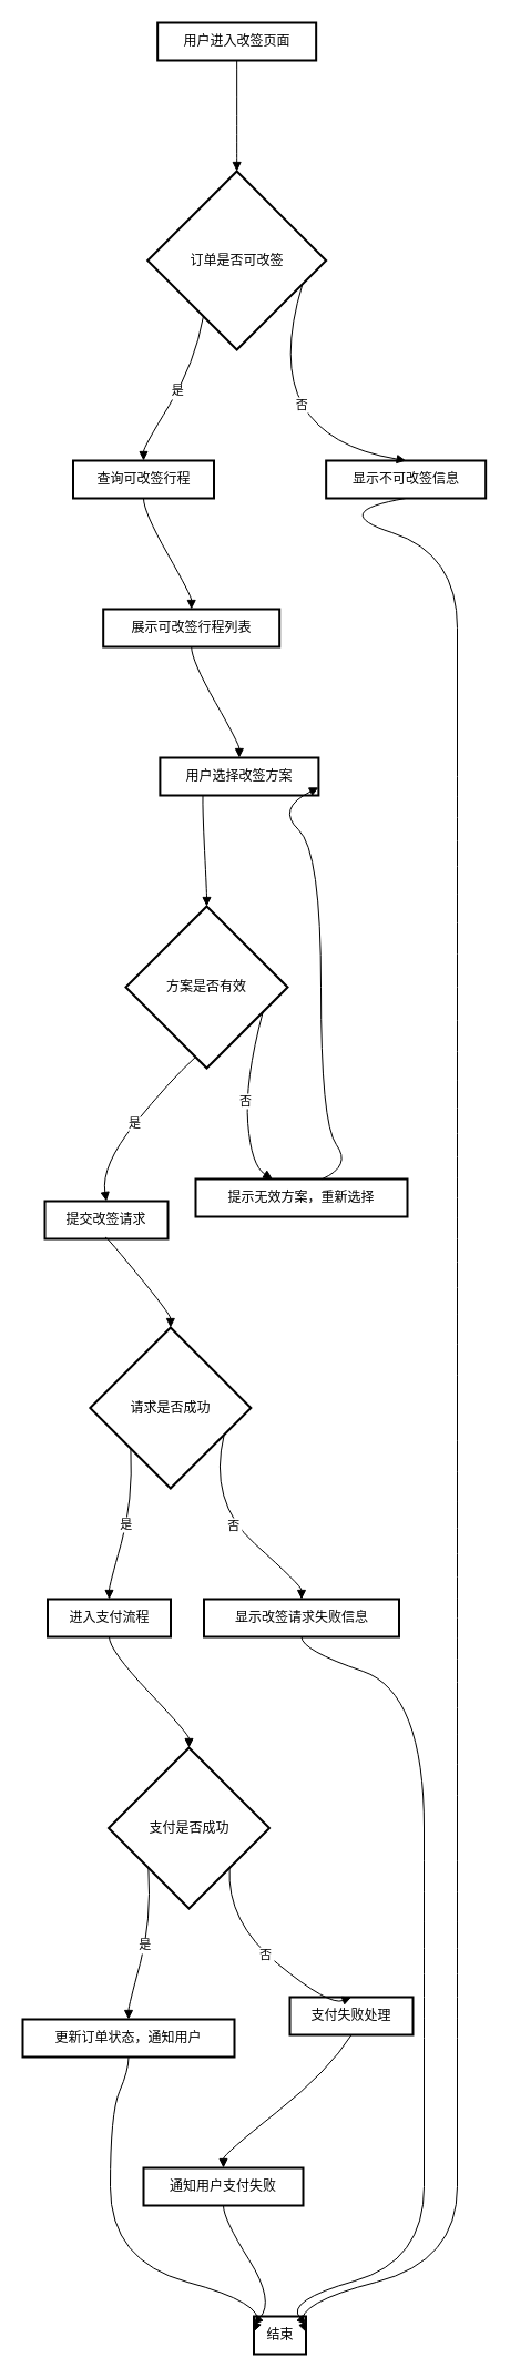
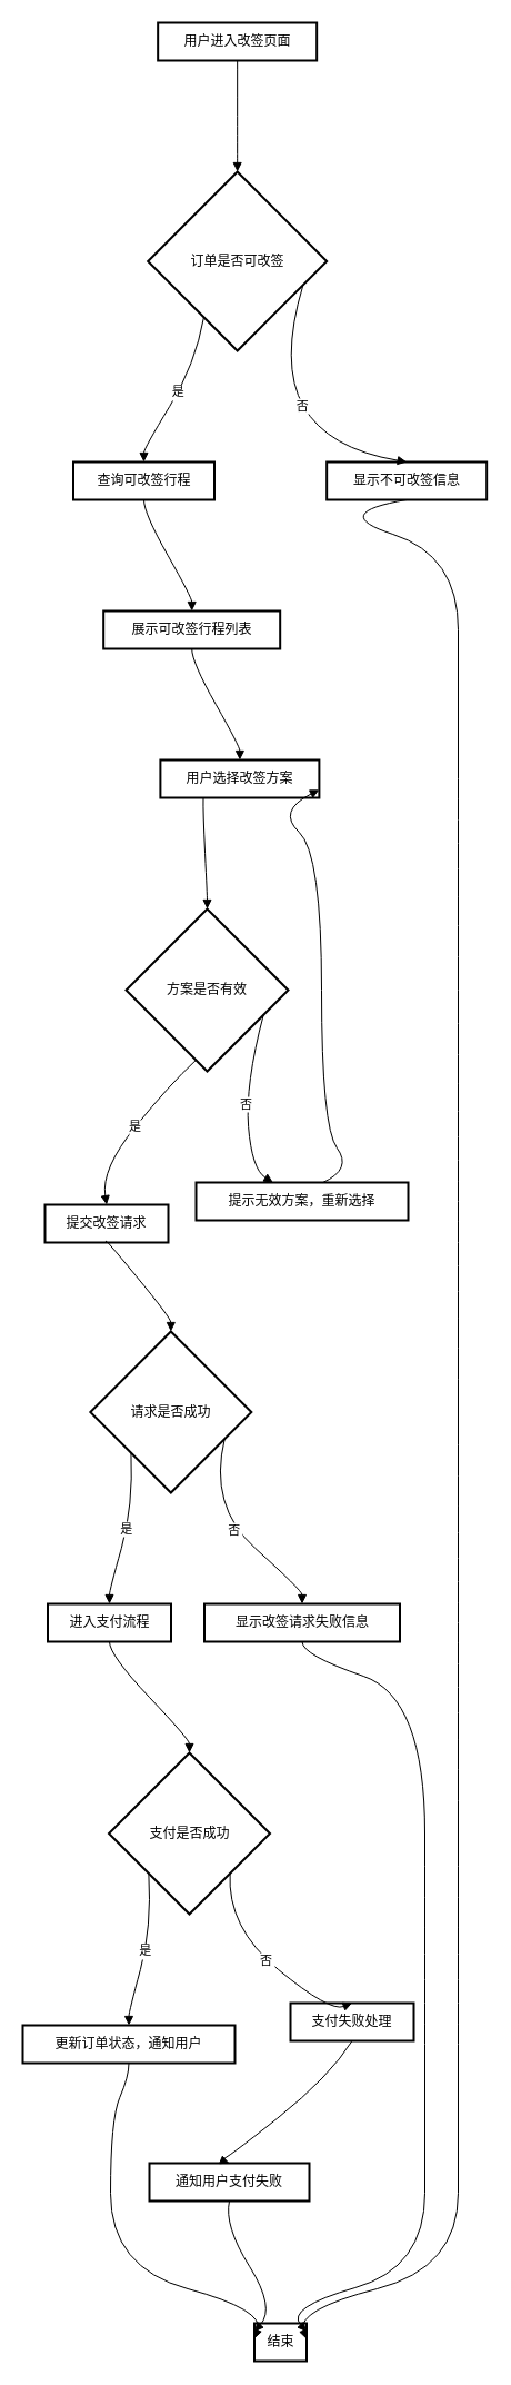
- <mxCell id="17" value="通知用户支付失败" style="whiteSpace=wrap;strokeWidth=2;" vertex="1" parent="1"><mxGeometry x="129" y="1955" width="144" height="34" as="geometry" /></mxCell>
+ <mxCell id="17" value="通知用户支付失败" style="whiteSpace=wrap;strokeWidth=2;" vertex="1" parent="1"><mxGeometry x="134" y="1945" width="144" height="34" as="geometry" /></mxCell>
